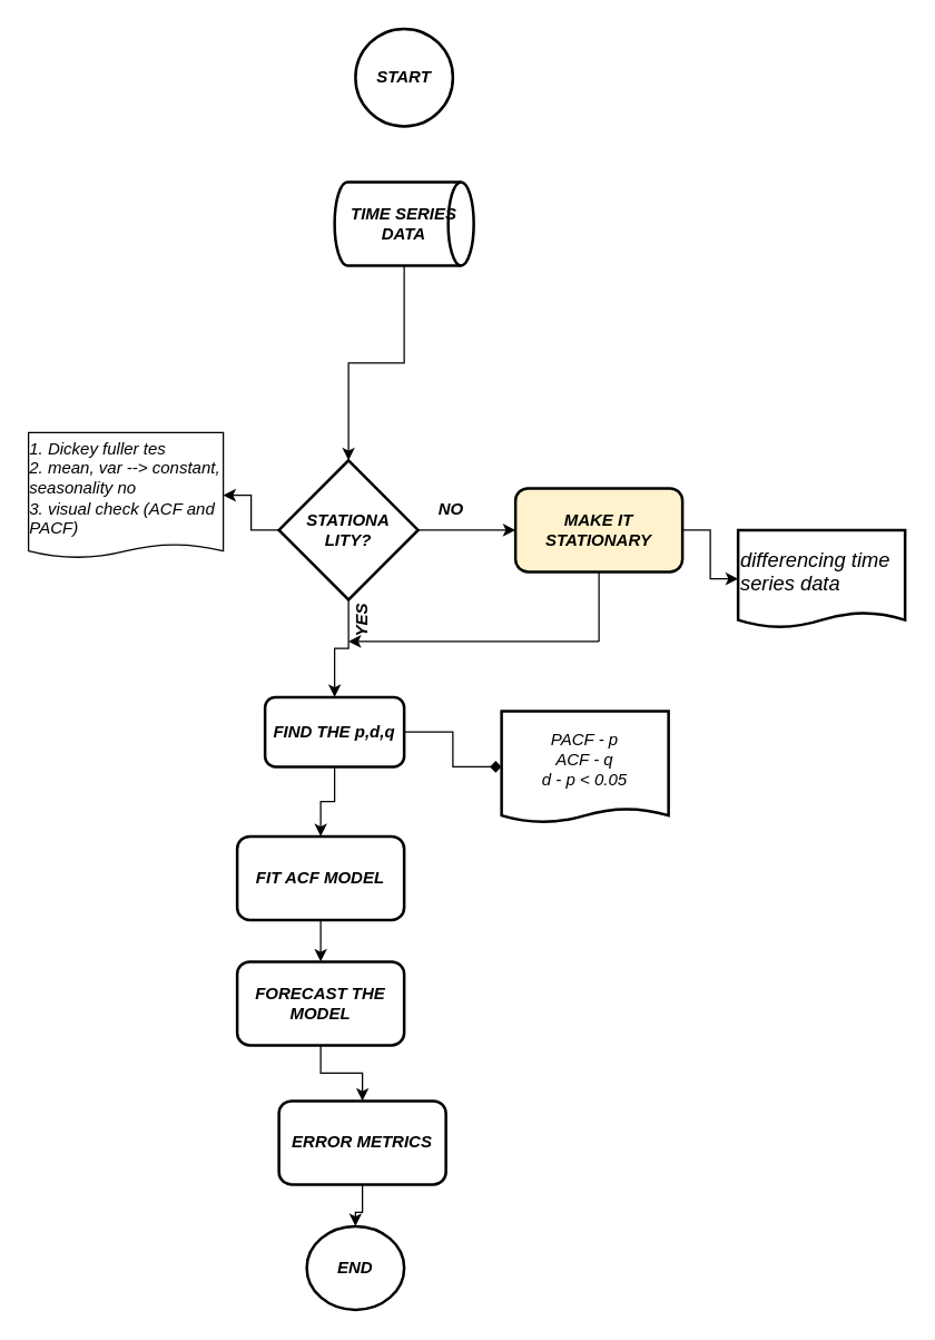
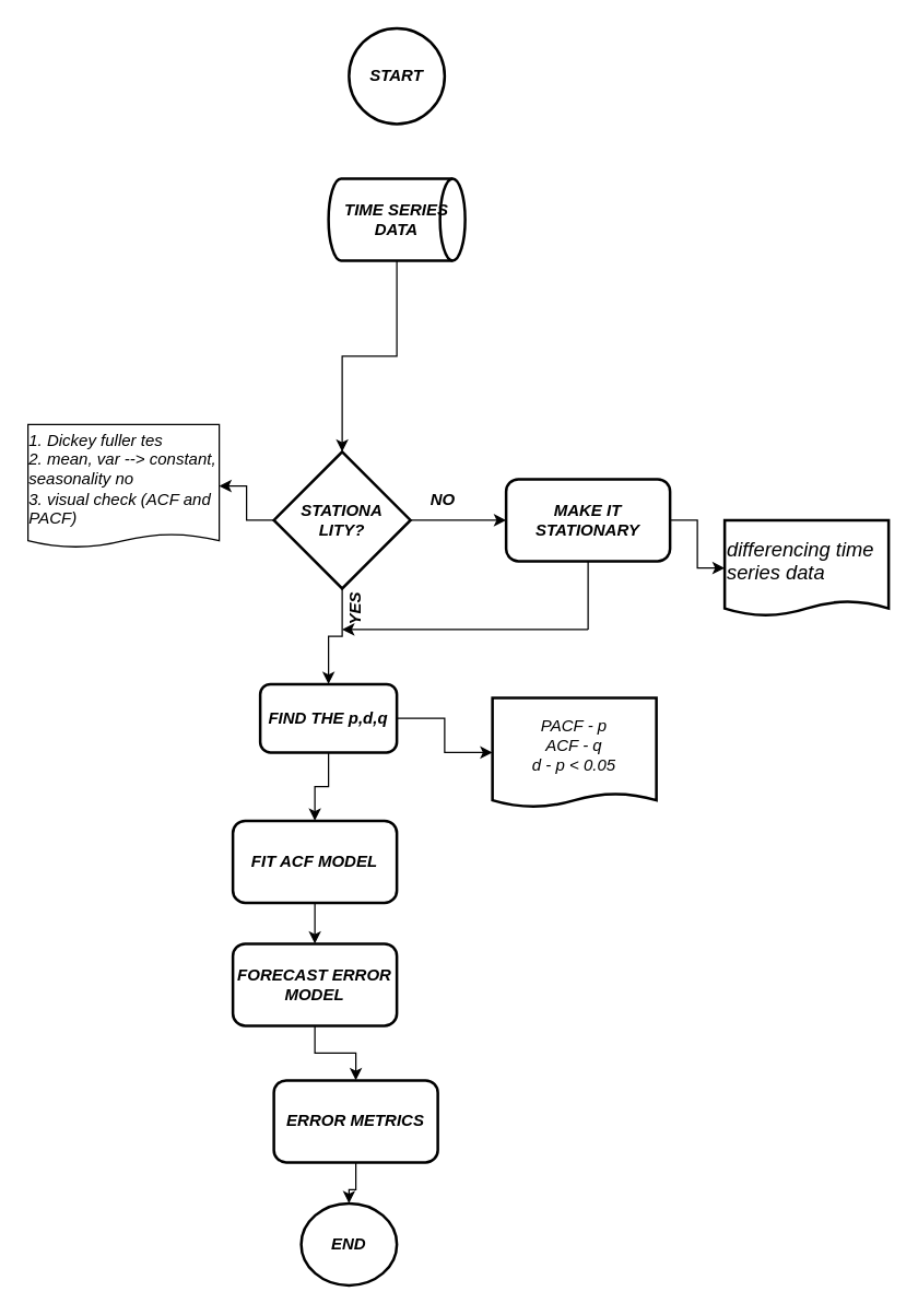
- <mxCell id="11" value="&lt;b&gt;&lt;i&gt;MAKE IT STATIONARY&lt;/i&gt;&lt;/b&gt;" style="rounded=1;whiteSpace=wrap;html=1;strokeWidth=2;fillColor=#fff2cc;" vertex="1" parent="1"><mxGeometry x="370" y="350" width="120" height="60" as="geometry" /></mxCell>
+ <mxCell id="11" value="&lt;b&gt;&lt;i&gt;MAKE IT STATIONARY&lt;/i&gt;&lt;/b&gt;" style="rounded=1;whiteSpace=wrap;html=1;strokeWidth=2;" vertex="1" parent="1"><mxGeometry x="370" y="350" width="120" height="60" as="geometry" /></mxCell>
- <mxCell id="13" value="" style="edgeStyle=orthogonalEdgeStyle;rounded=0;orthogonalLoop=1;jettySize=auto;html=1;endArrow=diamond;" edge="1" parent="1" source="15" target="18"><mxGeometry relative="1" as="geometry" /></mxCell>
+ <mxCell id="13" value="" style="edgeStyle=orthogonalEdgeStyle;rounded=0;orthogonalLoop=1;jettySize=auto;html=1;" edge="1" parent="1" source="15" target="18"><mxGeometry relative="1" as="geometry" /></mxCell>
- <mxCell id="24" value="&lt;i&gt;&lt;b&gt;FORECAST THE MODEL&lt;/b&gt;&lt;/i&gt;" style="rounded=1;whiteSpace=wrap;html=1;strokeWidth=2;" vertex="1" parent="1"><mxGeometry x="170" y="690" width="120" height="60" as="geometry" /></mxCell>
+ <mxCell id="24" value="&lt;i&gt;&lt;b&gt;FORECAST ERROR MODEL&lt;/b&gt;&lt;/i&gt;" style="rounded=1;whiteSpace=wrap;html=1;strokeWidth=2;" vertex="1" parent="1"><mxGeometry x="170" y="690" width="120" height="60" as="geometry" /></mxCell>
